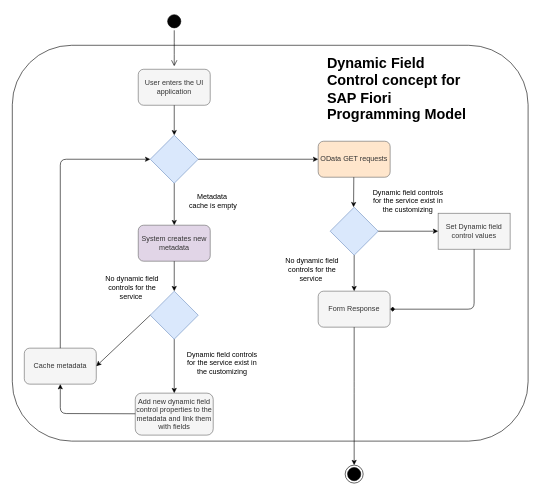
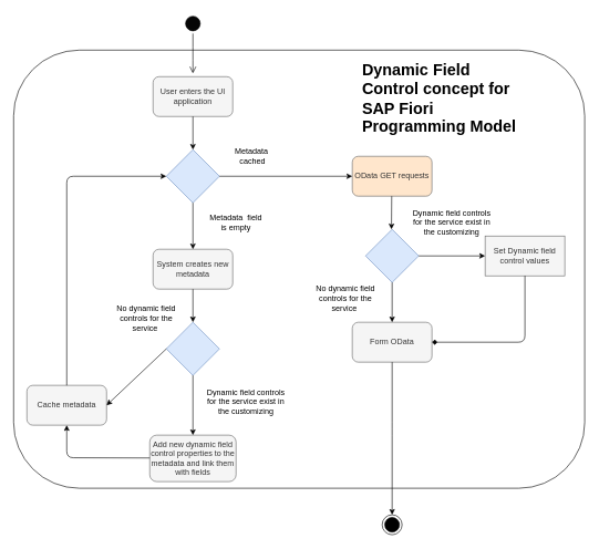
+ <mxCell id="12" value="Metadata&amp;nbsp; cached" style="text;html=1;strokeColor=none;fillColor=none;align=center;verticalAlign=middle;whiteSpace=wrap;rounded=1;" vertex="1" parent="1"><mxGeometry x="360" y="225" width="40" height="20" as="geometry" /></mxCell>
- <mxCell id="13" value="Metadata&amp;nbsp; cache is empty" style="text;html=1;strokeColor=none;fillColor=none;align=center;verticalAlign=middle;whiteSpace=wrap;rounded=1;" vertex="1" parent="1"><mxGeometry x="310" y="325" width="90" height="20" as="geometry" /></mxCell>
+ <mxCell id="13" value="Metadata&amp;nbsp; field is empty" style="text;html=1;strokeColor=none;fillColor=none;align=center;verticalAlign=middle;whiteSpace=wrap;rounded=1;" vertex="1" parent="1"><mxGeometry x="310" y="325" width="90" height="20" as="geometry" /></mxCell>
- <mxCell id="9" value="System creates new metadata" style="whiteSpace=wrap;html=1;rounded=1;fillColor=#e1d5e7;strokeColor=#666666;fontColor=#333333;" vertex="1" parent="1"><mxGeometry x="230" y="375" width="120" height="60" as="geometry" /></mxCell>
+ <mxCell id="9" value="System creates new metadata" style="whiteSpace=wrap;html=1;rounded=1;fillColor=#f5f5f5;strokeColor=#666666;fontColor=#333333;" vertex="1" parent="1"><mxGeometry x="230" y="375" width="120" height="60" as="geometry" /></mxCell>
- <mxCell id="29" value="Form Response" style="whiteSpace=wrap;html=1;rounded=1;fillColor=#f5f5f5;strokeColor=#666666;fontColor=#333333;" vertex="1" parent="1"><mxGeometry x="530" y="485" width="120" height="60" as="geometry" /></mxCell>
+ <mxCell id="29" value="Form OData" style="whiteSpace=wrap;html=1;rounded=1;fillColor=#f5f5f5;strokeColor=#666666;fontColor=#333333;" vertex="1" parent="1"><mxGeometry x="530" y="485" width="120" height="60" as="geometry" /></mxCell>
